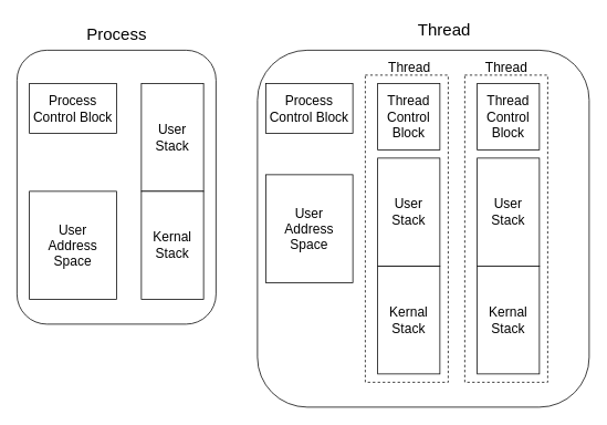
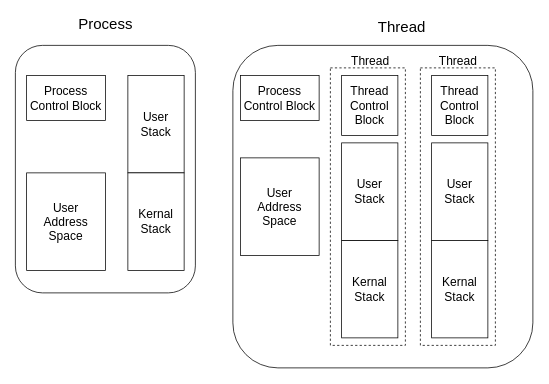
- <mxCell id="5" value="&lt;font style=&quot;font-size: 20px;&quot;&gt;Process&lt;br style=&quot;font-size: 20px;&quot;&gt;&lt;/font&gt;" style="text;html=1;align=center;verticalAlign=middle;resizable=0;points=[];autosize=1;fontSize=20;fontColor=#000000;" vertex="1" parent="1"><mxGeometry x="95" y="25" width="90" height="30" as="geometry" /></mxCell>
+ <mxCell id="5" value="&lt;font style=&quot;font-size: 20px;&quot;&gt;Process&lt;br style=&quot;font-size: 20px;&quot;&gt;&lt;/font&gt;" style="text;html=1;align=center;verticalAlign=middle;resizable=0;points=[];autosize=1;fontSize=20;fontColor=#000000;" vertex="1" parent="1"><mxGeometry x="95" y="15" width="90" height="30" as="geometry" /></mxCell>
